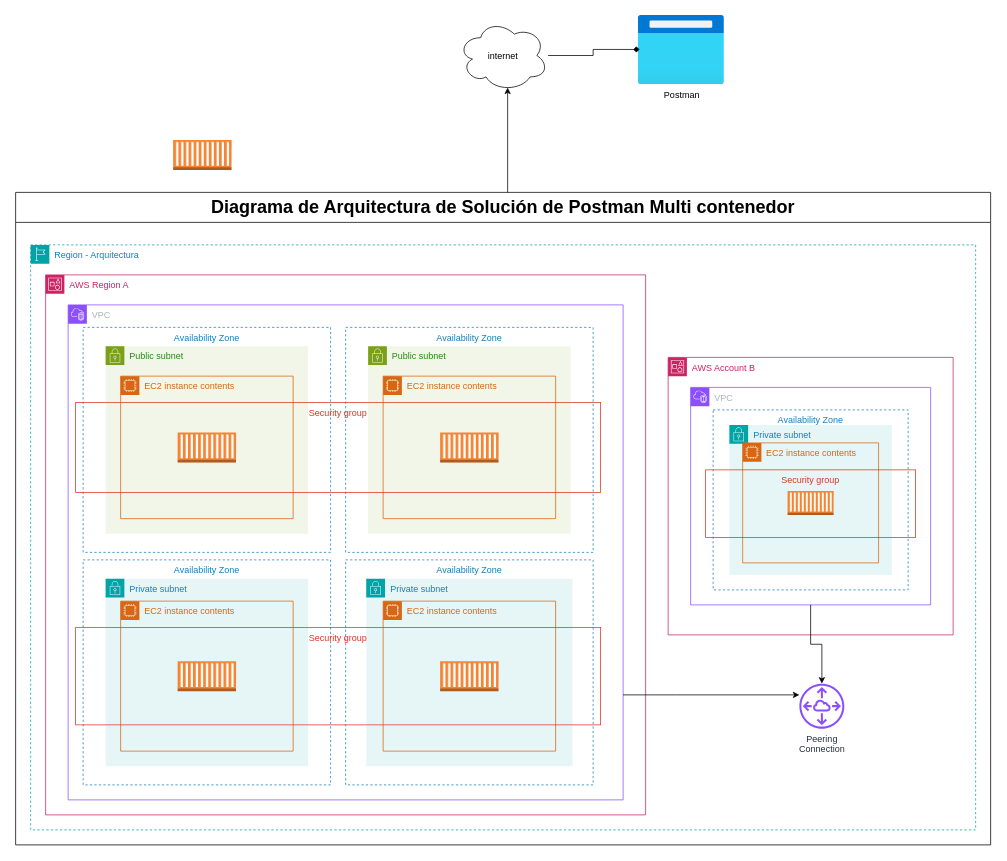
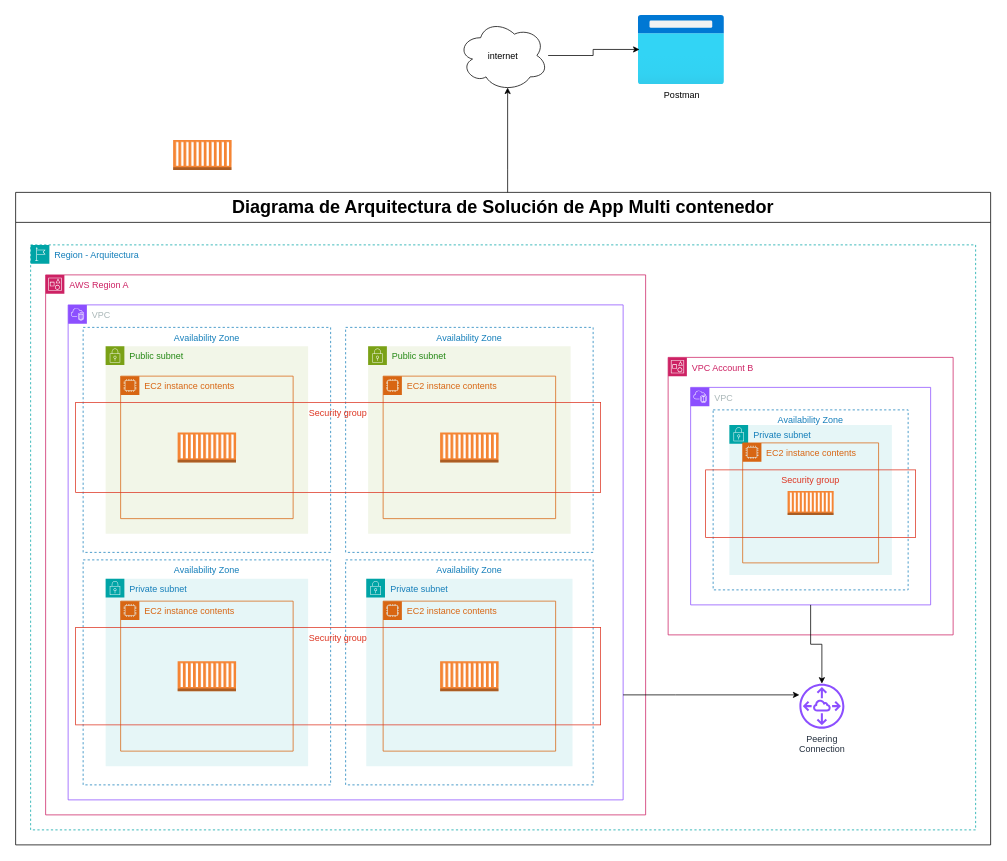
- <mxCell id="37" style="edgeStyle=orthogonalEdgeStyle;rounded=0;orthogonalLoop=1;jettySize=auto;html=1;entryX=0.016;entryY=0.494;entryDx=0;entryDy=0;entryPerimeter=0;endArrow=diamond;" edge="1" parent="1" source="35" target="36"><mxGeometry relative="1" as="geometry" /></mxCell>
+ <mxCell id="37" style="edgeStyle=orthogonalEdgeStyle;rounded=0;orthogonalLoop=1;jettySize=auto;html=1;entryX=0.016;entryY=0.494;entryDx=0;entryDy=0;entryPerimeter=0;" edge="1" parent="1" source="35" target="36"><mxGeometry relative="1" as="geometry" /></mxCell>
- <mxCell id="2" value="&lt;font style=&quot;font-size: 24px;&quot;&gt;Diagrama de Arquitectura de Solución de Postman Multi contenedor&lt;/font&gt;" style="swimlane;whiteSpace=wrap;html=1;startSize=40;" vertex="1" parent="1"><mxGeometry x="20" width="1300" height="870" as="geometry" y="256" /></mxCell>
+ <mxCell id="2" value="&lt;font style=&quot;font-size: 24px;&quot;&gt;Diagrama de Arquitectura de Solución de App Multi contenedor&lt;/font&gt;" style="swimlane;whiteSpace=wrap;html=1;startSize=40;" vertex="1" parent="1"><mxGeometry x="20" width="1300" height="870" as="geometry" y="256" /></mxCell>
- <mxCell id="25" value="AWS Account B" style="points=[[0,0],[0.25,0],[0.5,0],[0.75,0],[1,0],[1,0.25],[1,0.5],[1,0.75],[1,1],[0.75,1],[0.5,1],[0.25,1],[0,1],[0,0.75],[0,0.5],[0,0.25]];outlineConnect=0;gradientColor=none;html=1;whiteSpace=wrap;fontSize=12;fontStyle=0;container=1;pointerEvents=0;collapsible=0;recursiveResize=0;shape=mxgraph.aws4.group;grIcon=mxgraph.aws4.group_account;strokeColor=#CD2264;fillColor=none;verticalAlign=top;align=left;spacingLeft=30;fontColor=#CD2264;dashed=0;" vertex="1" parent="3"><mxGeometry x="850" y="150" width="380" height="370" as="geometry" /></mxCell>
+ <mxCell id="25" value="VPC Account B" style="points=[[0,0],[0.25,0],[0.5,0],[0.75,0],[1,0],[1,0.25],[1,0.5],[1,0.75],[1,1],[0.75,1],[0.5,1],[0.25,1],[0,1],[0,0.75],[0,0.5],[0,0.25]];outlineConnect=0;gradientColor=none;html=1;whiteSpace=wrap;fontSize=12;fontStyle=0;container=1;pointerEvents=0;collapsible=0;recursiveResize=0;shape=mxgraph.aws4.group;grIcon=mxgraph.aws4.group_account;strokeColor=#CD2264;fillColor=none;verticalAlign=top;align=left;spacingLeft=30;fontColor=#CD2264;dashed=0;" vertex="1" parent="3"><mxGeometry x="850" y="150" width="380" height="370" as="geometry" /></mxCell>
